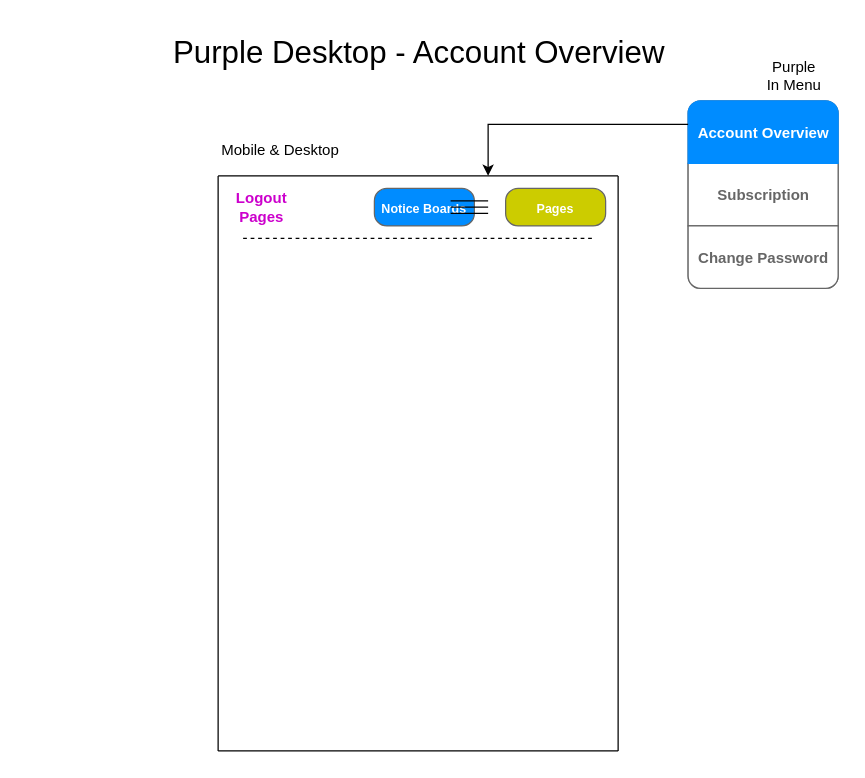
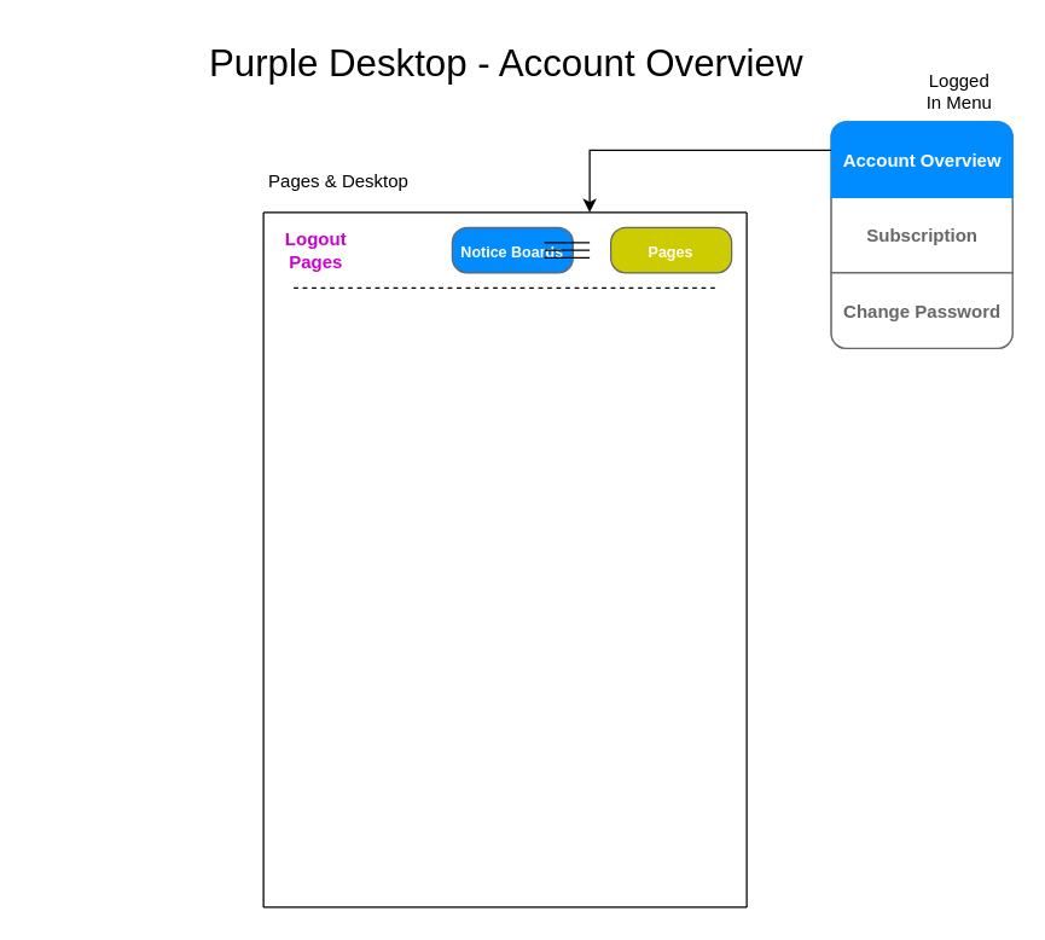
- <mxCell id="20" value="Purple In Menu" style="text;html=1;strokeColor=none;fillColor=none;align=center;verticalAlign=middle;whiteSpace=wrap;rounded=0;" vertex="1" parent="1"><mxGeometry x="610" y="50" width="50" height="20" as="geometry" /></mxCell>
+ <mxCell id="20" value="Logged In Menu" style="text;html=1;strokeColor=none;fillColor=none;align=center;verticalAlign=middle;whiteSpace=wrap;rounded=0;" vertex="1" parent="1"><mxGeometry x="610" y="50" width="50" height="20" as="geometry" /></mxCell>
- <mxCell id="11" value="Mobile &amp;amp; Desktop" style="text;html=1;strokeColor=none;fillColor=none;align=center;verticalAlign=middle;whiteSpace=wrap;rounded=0;" parent="1" vertex="1"><mxGeometry x="174" y="110" width="100" height="20" as="geometry" /></mxCell>
+ <mxCell id="11" value="Pages &amp;amp; Desktop" style="text;html=1;strokeColor=none;fillColor=none;align=center;verticalAlign=middle;whiteSpace=wrap;rounded=0;" parent="1" vertex="1"><mxGeometry x="174" y="110" width="100" height="20" as="geometry" /></mxCell>
